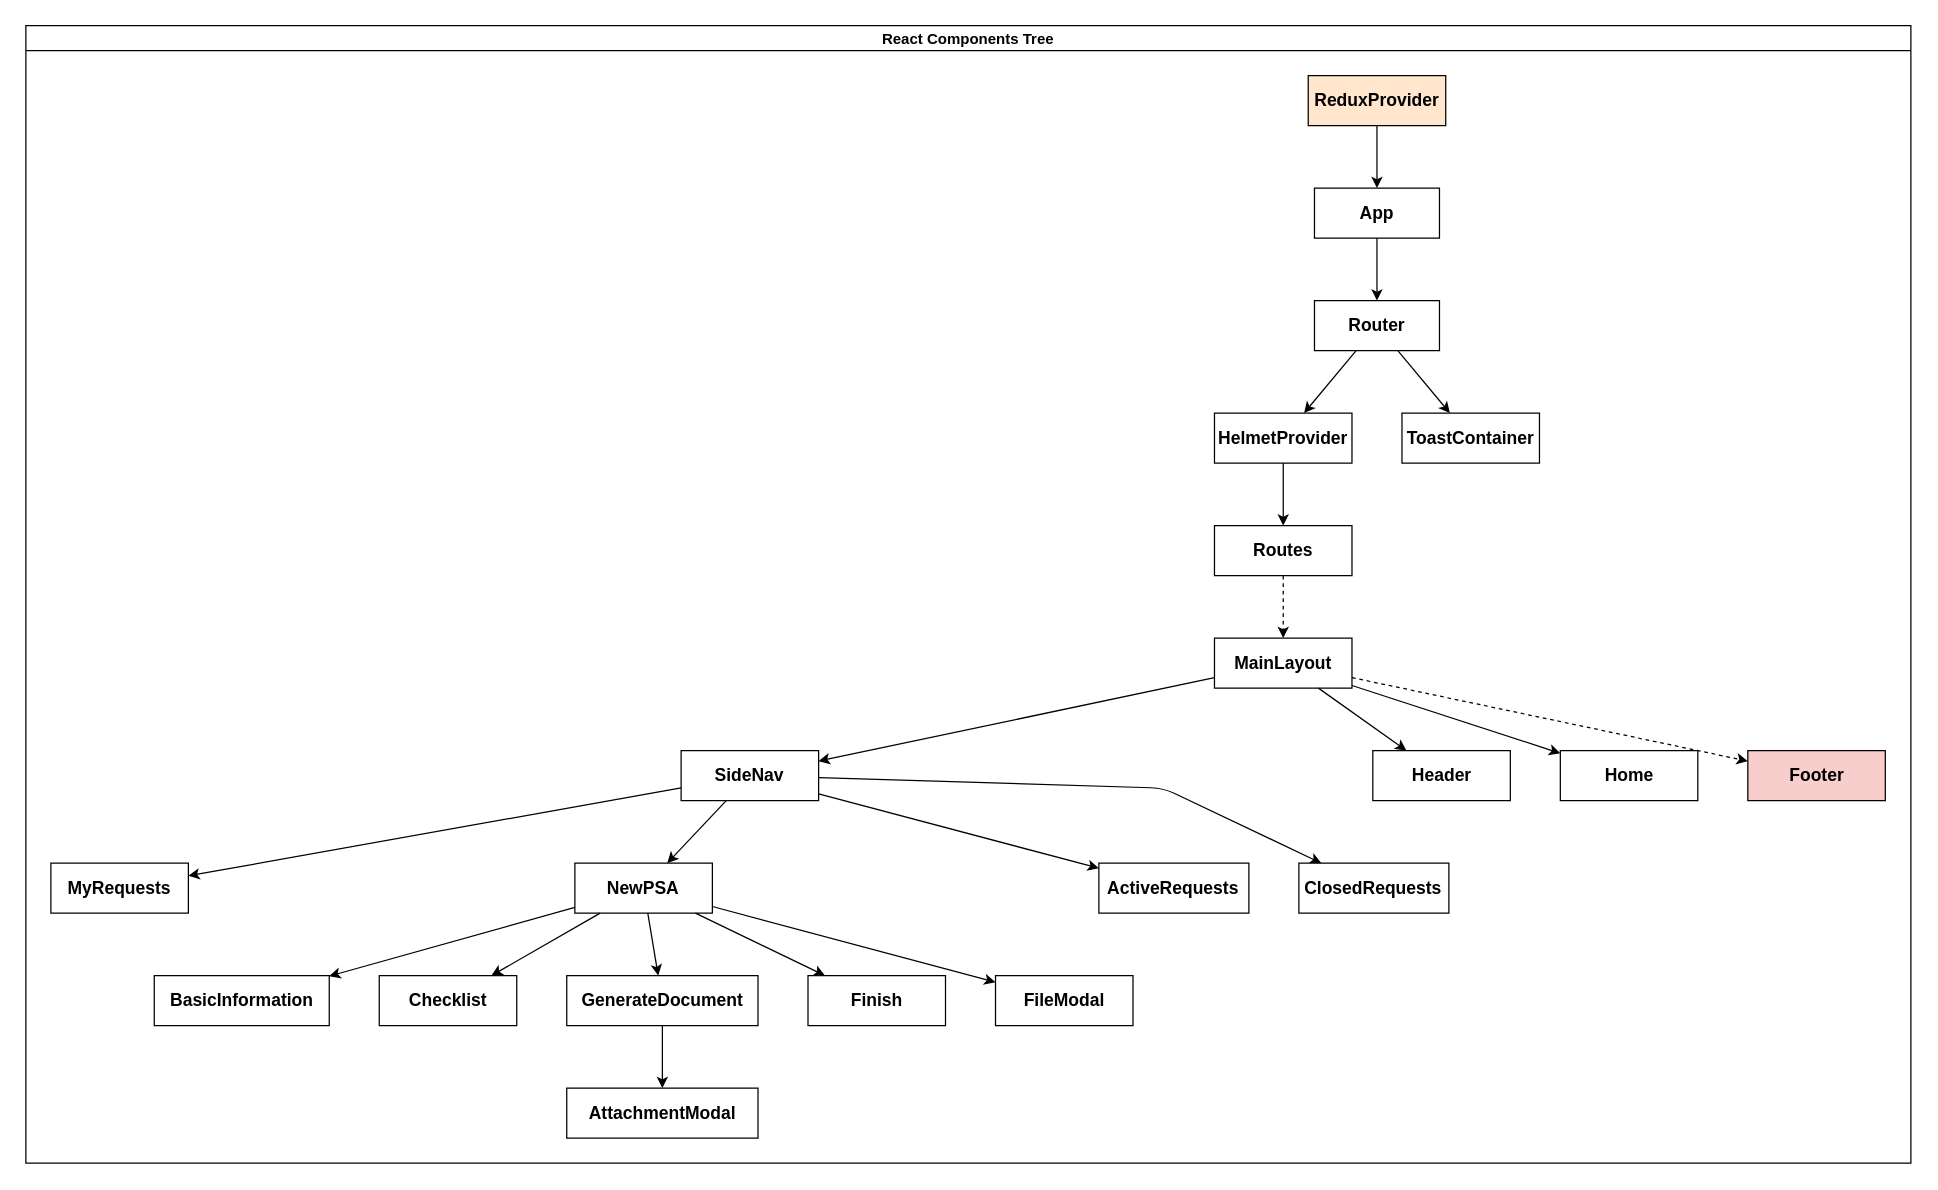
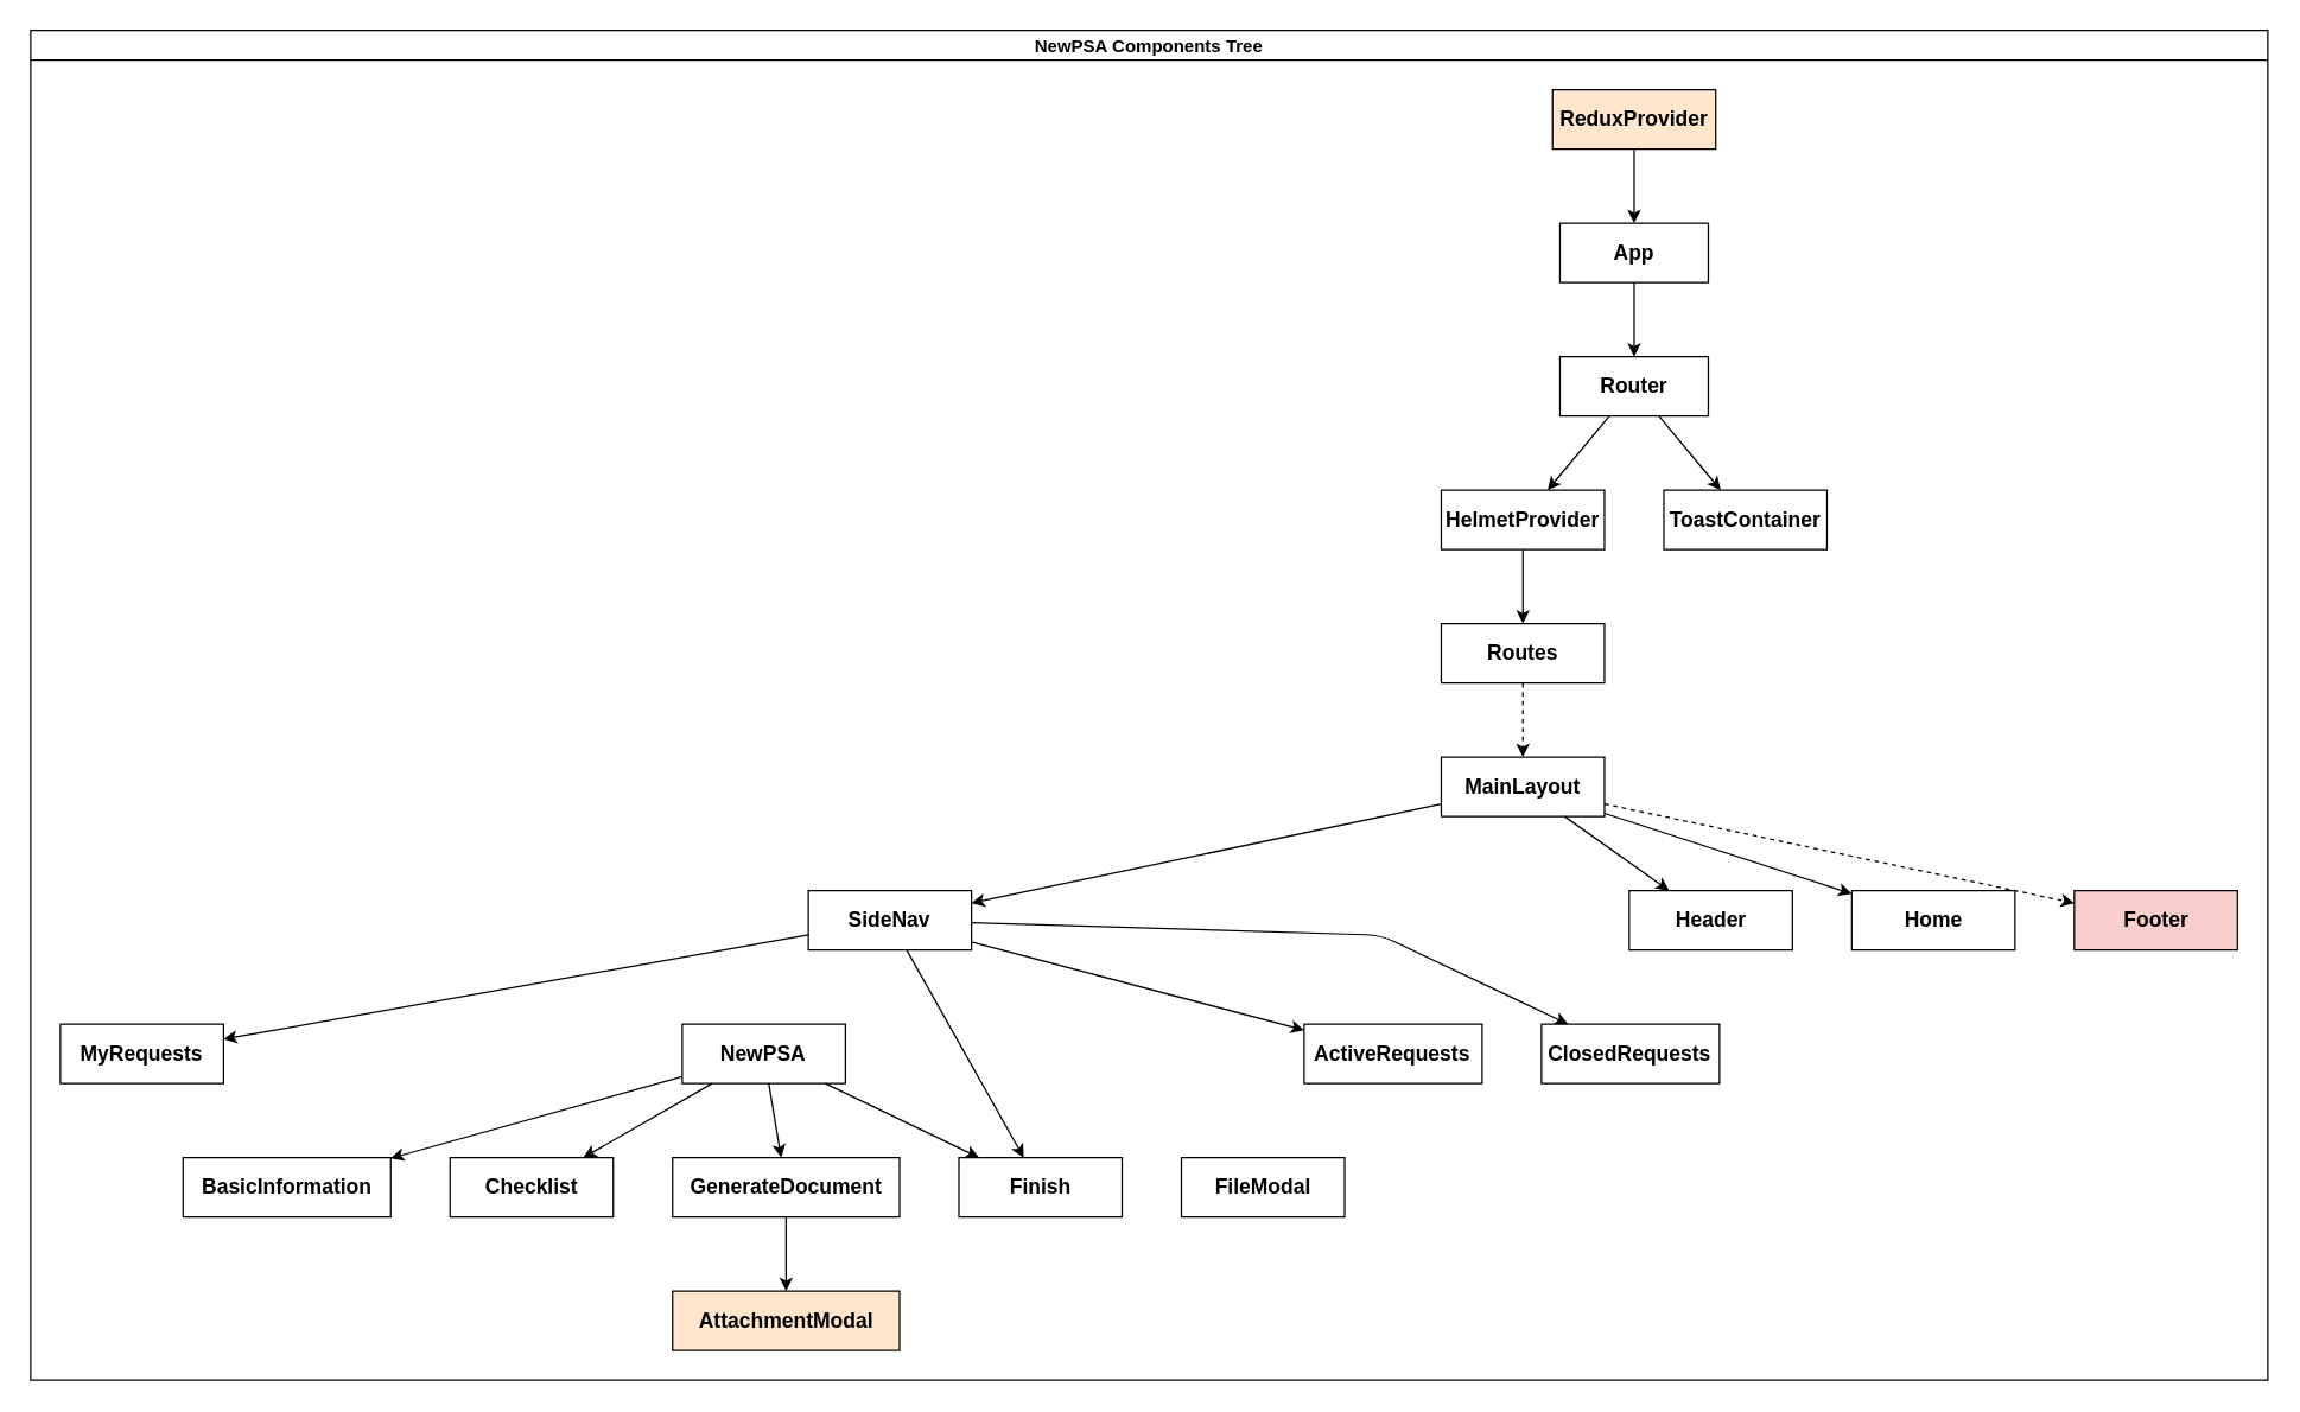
- <mxCell id="2" value="React Components Tree" style="swimlane;startSize=20;horizontal=1;childLayout=treeLayout;horizontalTree=0;resizable=0;containerType=tree;" parent="1" vertex="1"><mxGeometry x="20" y="20" width="1508" height="910" as="geometry" /></mxCell>
+ <mxCell id="2" value="NewPSA Components Tree" style="swimlane;startSize=20;horizontal=1;childLayout=treeLayout;horizontalTree=0;resizable=0;containerType=tree;" parent="1" vertex="1"><mxGeometry x="20" y="20" width="1508" height="910" as="geometry" /></mxCell>
- <mxCell id="26" value="" style="edgeStyle=none;html=1;" parent="2" source="17" target="27" edge="1"><mxGeometry relative="1" as="geometry"><mxPoint x="-5164.0" y="1000" as="sourcePoint" /></mxGeometry></mxCell>
+ <mxCell id="26" value="" style="edgeStyle=none;html=1;" parent="2" source="17" target="39" edge="1"><mxGeometry relative="1" as="geometry"><mxPoint x="-5164.0" y="1000" as="sourcePoint" /></mxGeometry></mxCell>
- <mxCell id="40" value="" style="edgeStyle=none;html=1;" edge="1" target="41" source="27" parent="2"><mxGeometry relative="1" as="geometry"><mxPoint x="-211.569" y="1090" as="sourcePoint" /></mxGeometry></mxCell>
- <mxCell id="43" value="&lt;span style=&quot;font-size: 14px&quot;&gt;&lt;b&gt;AttachmentModal&lt;br&gt;&lt;/b&gt;&lt;/span&gt;" style="whiteSpace=wrap;html=1;" vertex="1" parent="2"><mxGeometry x="432.7" y="850" width="153" height="40" as="geometry" /></mxCell>
+ <mxCell id="43" value="&lt;span style=&quot;font-size: 14px&quot;&gt;&lt;b&gt;AttachmentModal&lt;br&gt;&lt;/b&gt;&lt;/span&gt;" style="whiteSpace=wrap;html=1;fillColor=#ffe6cc;" vertex="1" parent="2"><mxGeometry x="432.7" y="850" width="153" height="40" as="geometry" /></mxCell>
